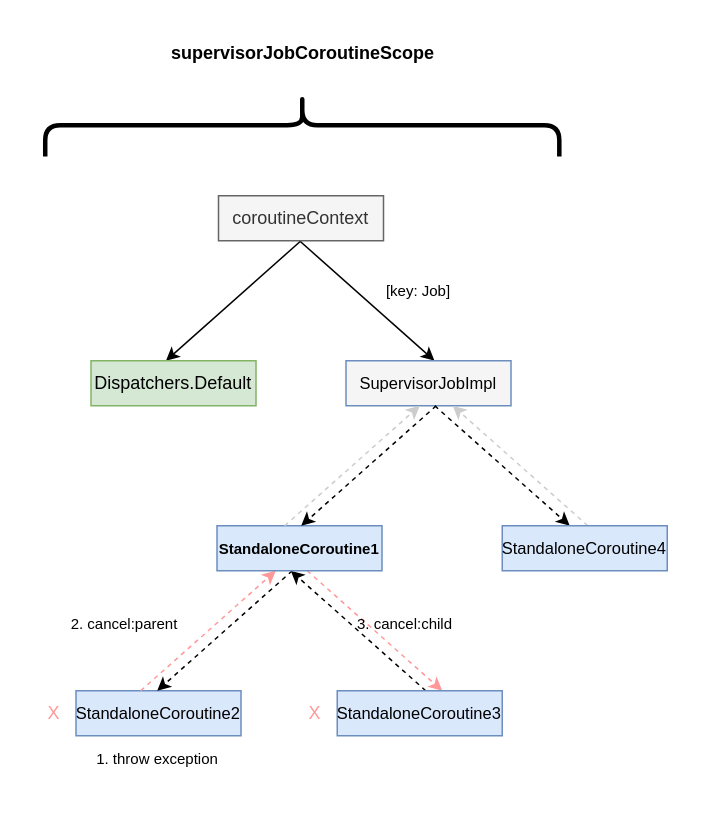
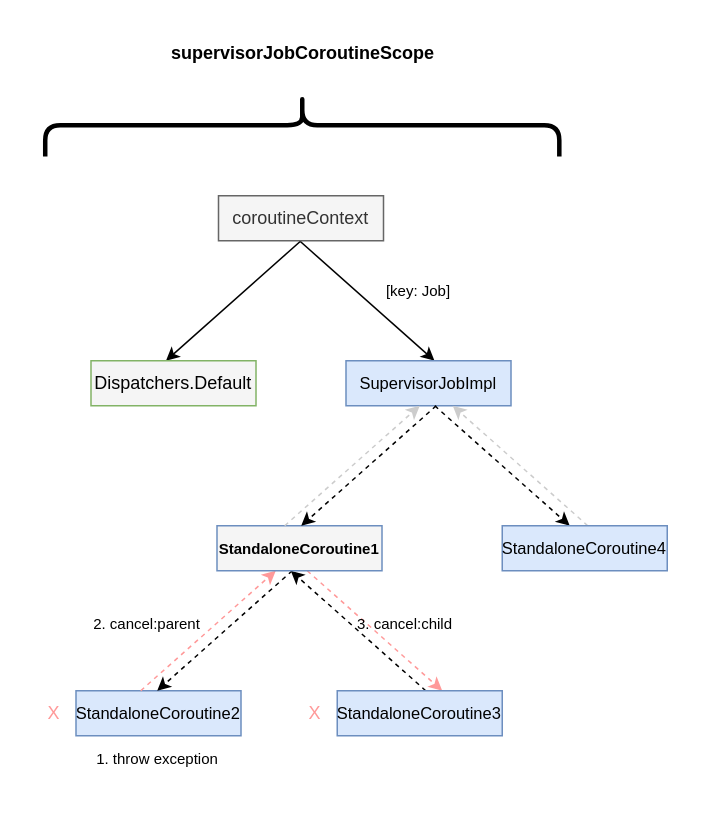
- <mxCell id="16" value="Dispatchers.Default" style="rounded=0;whiteSpace=wrap;html=1;fillColor=#d5e8d4;strokeColor=#82b366;" parent="1" vertex="1"><mxGeometry x="60" y="240" width="110" height="30" as="geometry" /></mxCell>
+ <mxCell id="16" value="Dispatchers.Default" style="rounded=0;whiteSpace=wrap;html=1;fillColor=#f5f5f5;strokeColor=#82b366;" parent="1" vertex="1"><mxGeometry x="60" y="240" width="110" height="30" as="geometry" /></mxCell>
- <mxCell id="17" value="SupervisorJobImpl" style="rounded=0;whiteSpace=wrap;html=1;fontStyle=0;fontSize=11;fillColor=#f5f5f5;strokeColor=#6c8ebf;" parent="1" vertex="1"><mxGeometry x="230" y="240" width="110" height="30" as="geometry" /></mxCell>
+ <mxCell id="17" value="SupervisorJobImpl" style="rounded=0;whiteSpace=wrap;html=1;fontStyle=0;fontSize=11;fillColor=#dae8fc;strokeColor=#6c8ebf;" parent="1" vertex="1"><mxGeometry x="230" y="240" width="110" height="30" as="geometry" /></mxCell>
- <mxCell id="18" value="StandaloneCoroutine1" style="rounded=0;whiteSpace=wrap;html=1;fontSize=10;fontStyle=1;fillColor=#dae8fc;strokeColor=#6c8ebf;" parent="1" vertex="1"><mxGeometry x="144" y="350" width="110" height="30" as="geometry" /></mxCell>
+ <mxCell id="18" value="StandaloneCoroutine1" style="rounded=0;whiteSpace=wrap;html=1;fontSize=10;fontStyle=1;fillColor=#f5f5f5;strokeColor=#6c8ebf;" parent="1" vertex="1"><mxGeometry x="144" y="350" width="110" height="30" as="geometry" /></mxCell>
- <mxCell id="5" value="2. cancel:parent" style="text;html=1;align=center;verticalAlign=middle;resizable=0;points=[];autosize=1;strokeColor=none;fillColor=none;fontSize=10;" parent="1" vertex="1"><mxGeometry x="37.16" y="400" width="90" height="30" as="geometry" /></mxCell>
+ <mxCell id="5" value="2. cancel:parent" style="text;html=1;align=center;verticalAlign=middle;resizable=0;points=[];autosize=1;strokeColor=none;fillColor=none;fontSize=10;" parent="1" vertex="1"><mxGeometry x="52.16" y="400" width="90" height="30" as="geometry" /></mxCell>
